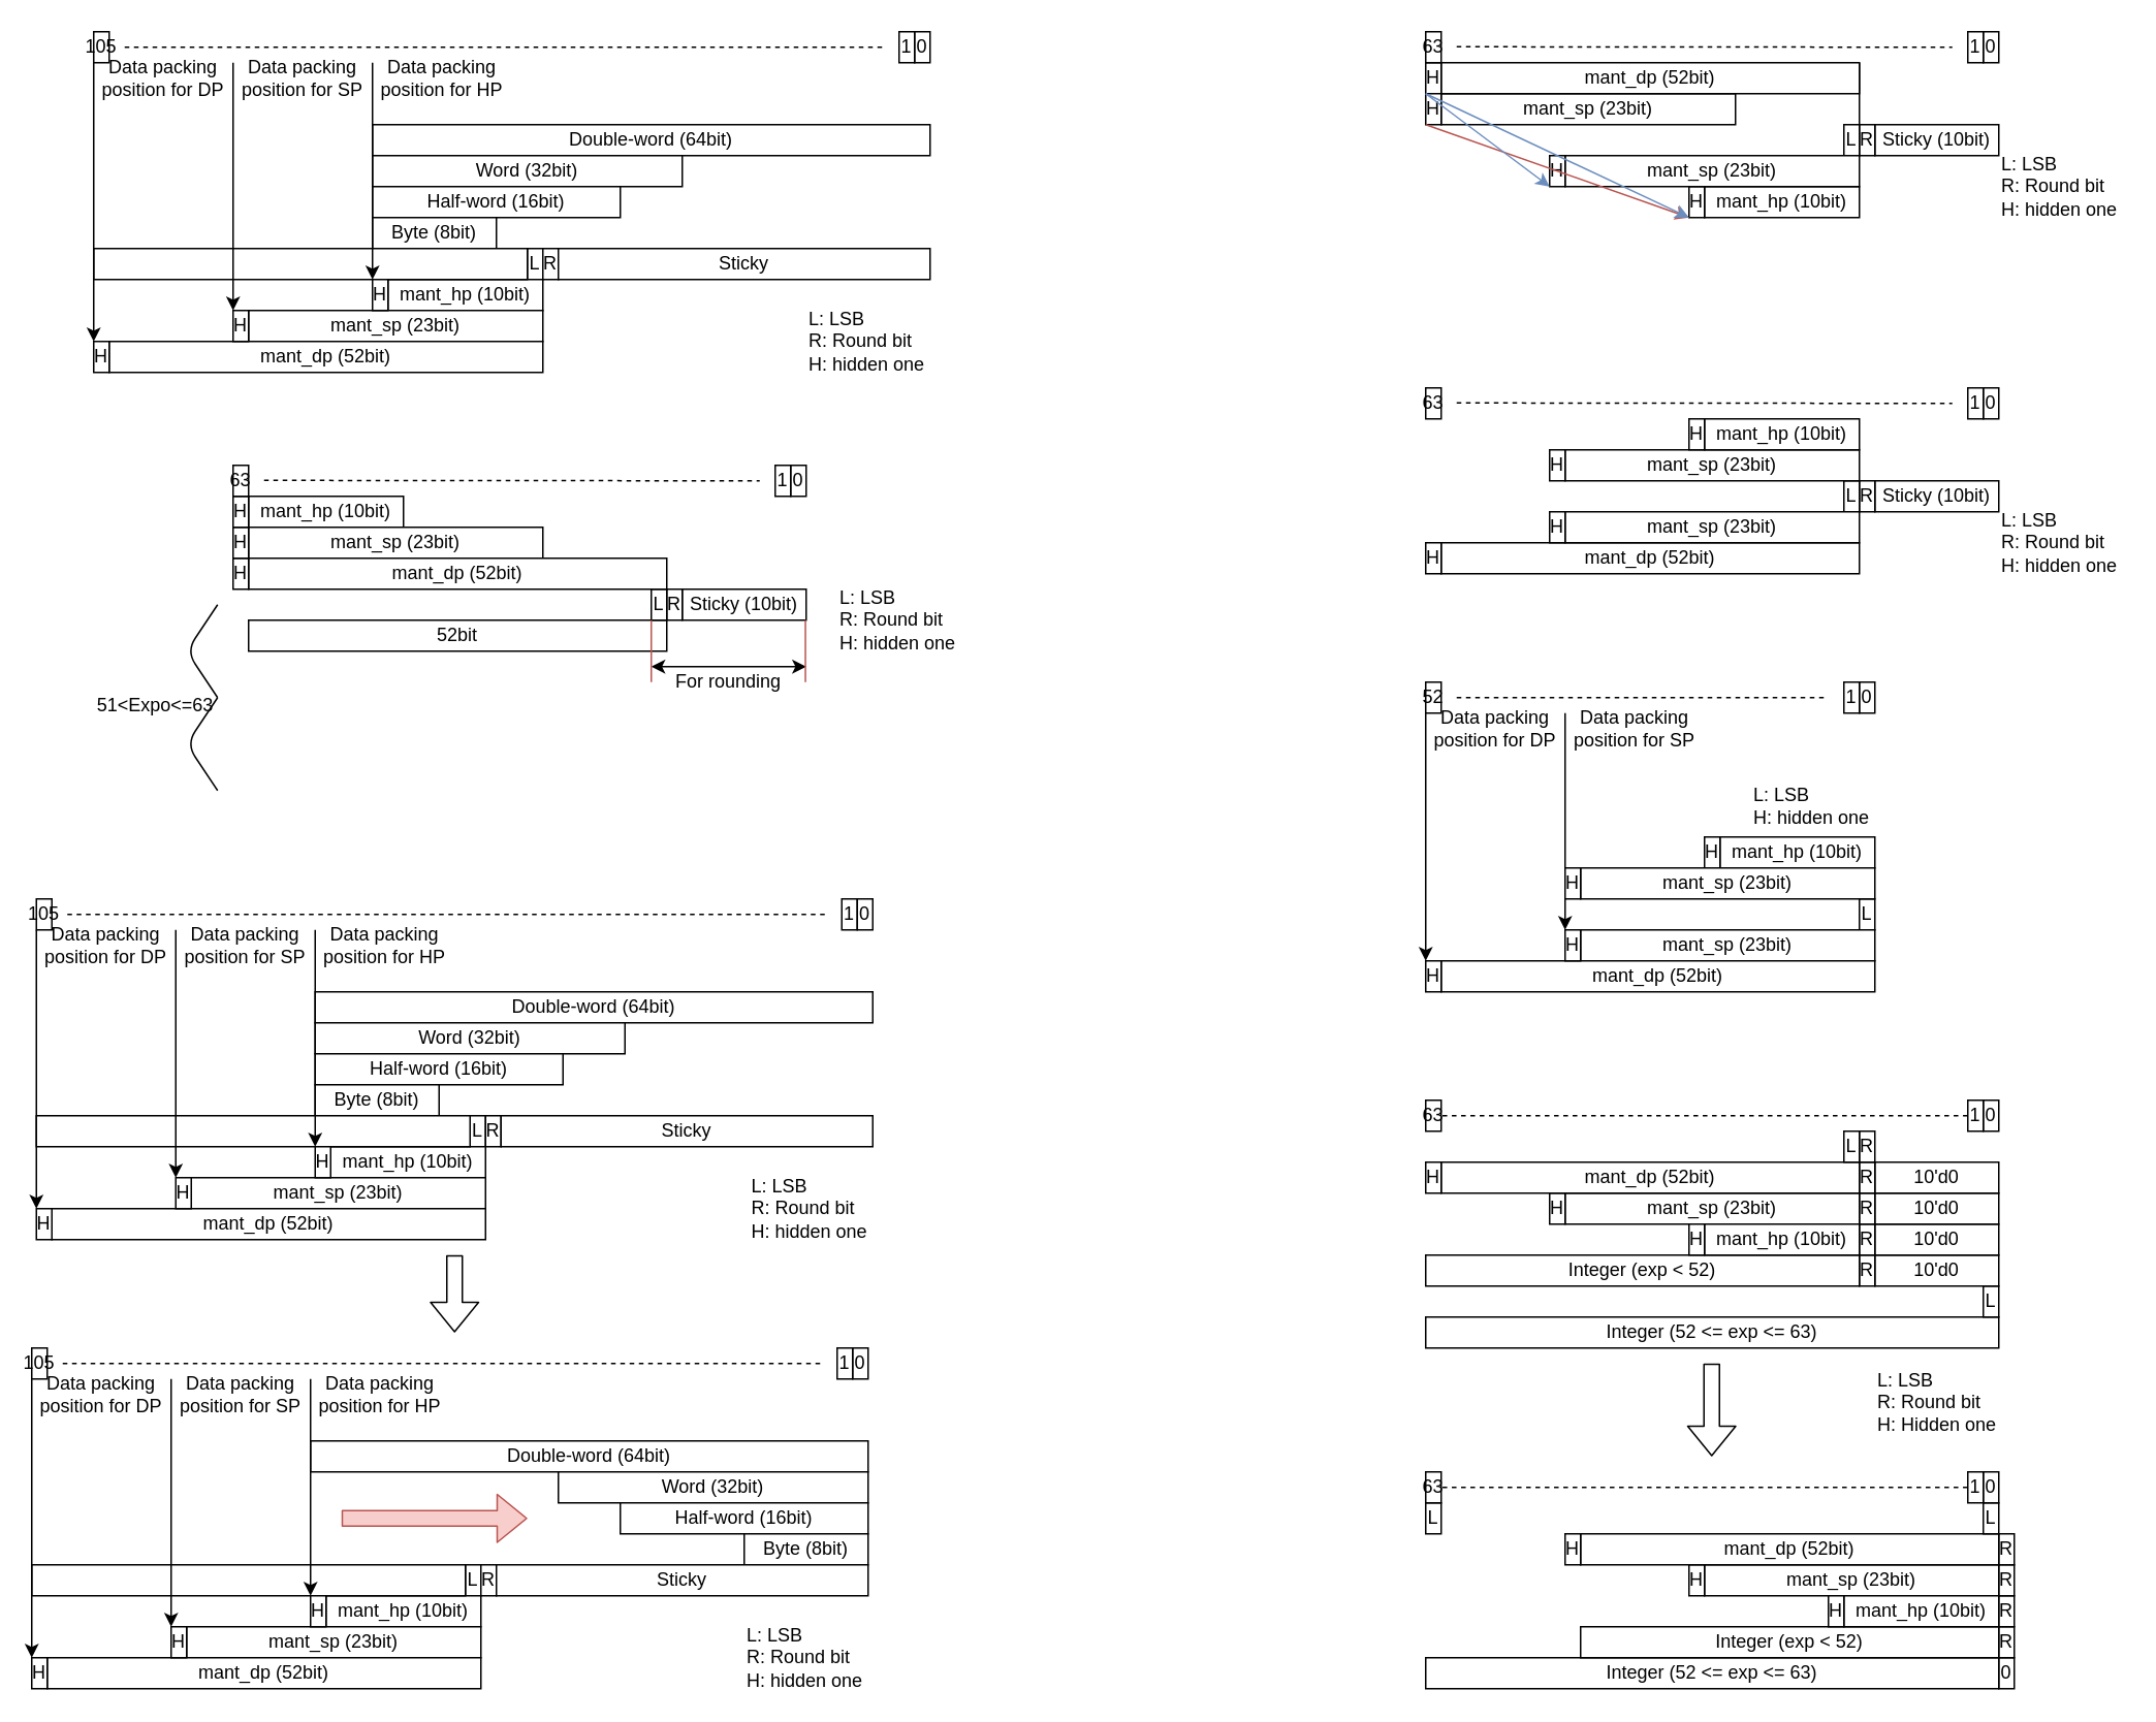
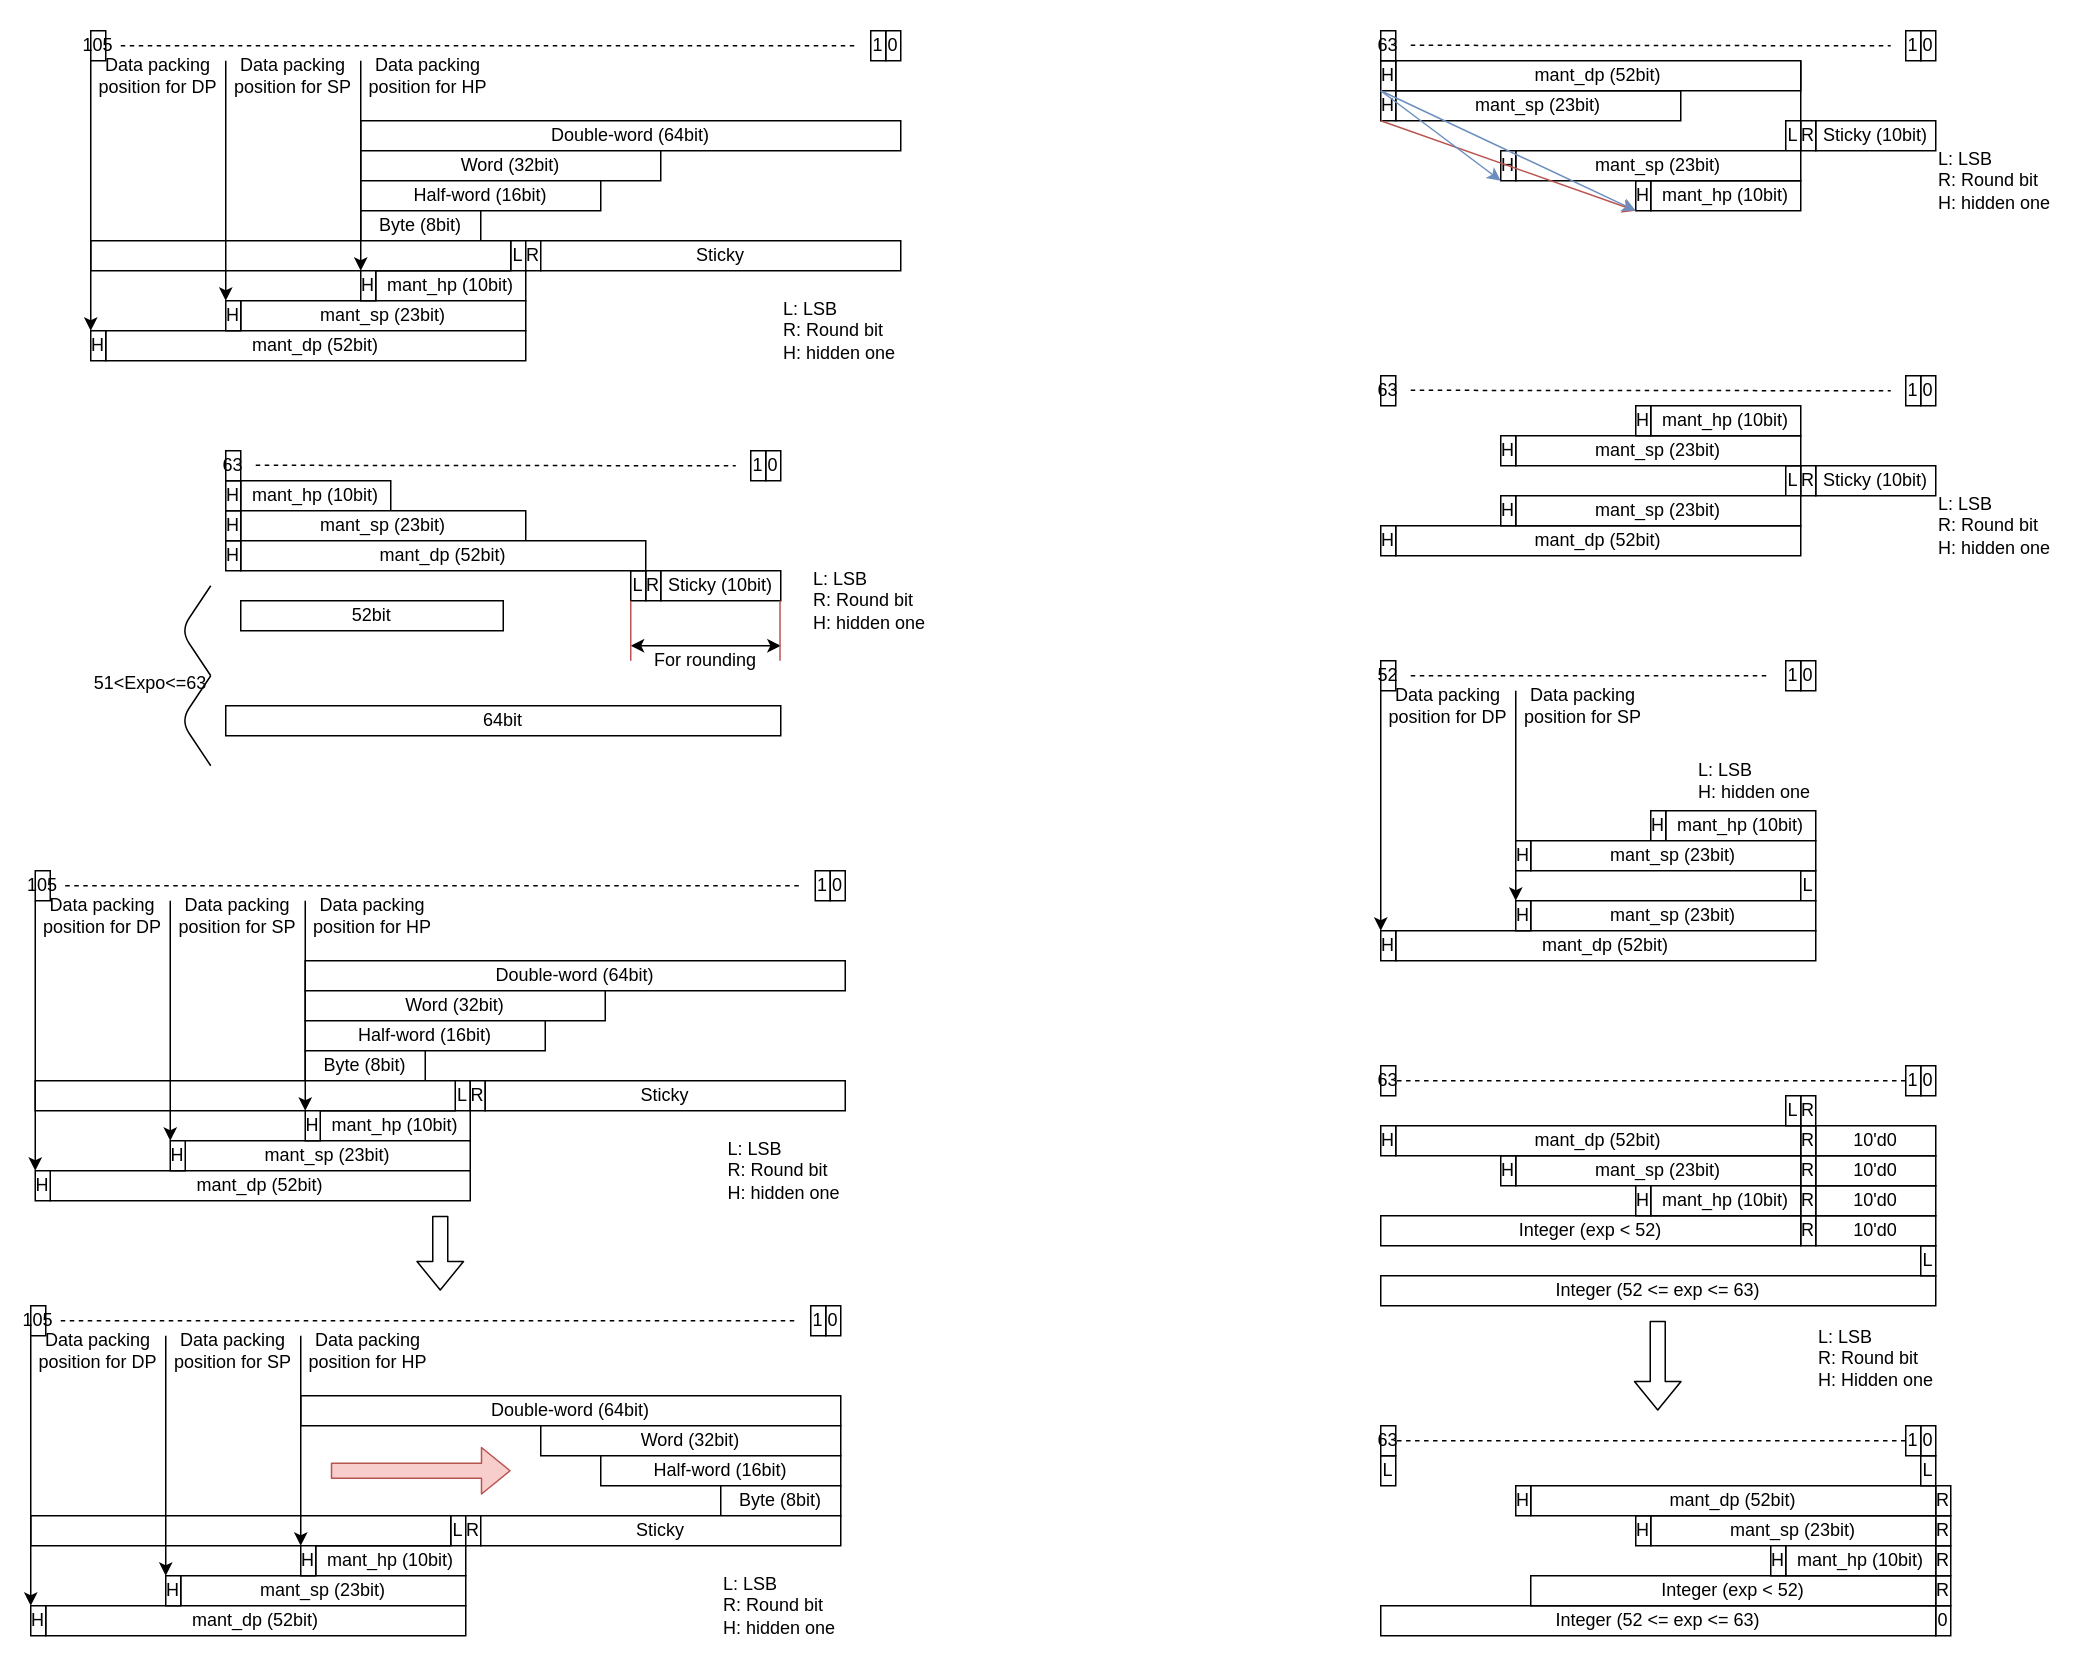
- <mxCell id="70" value="52bit" style="rounded=0;whiteSpace=wrap;html=1;" parent="59" vertex="1"><mxGeometry x="120" y="100" width="270" height="20" as="geometry" /></mxCell>
+ <mxCell id="70" value="52bit" style="rounded=0;whiteSpace=wrap;html=1;" parent="59" vertex="1"><mxGeometry x="120" y="100" width="175" height="20" as="geometry" /></mxCell>
+ <mxCell id="79" value="64bit" style="rounded=0;whiteSpace=wrap;html=1;" parent="59" vertex="1"><mxGeometry x="110" y="170" width="370" height="20" as="geometry" /></mxCell>
